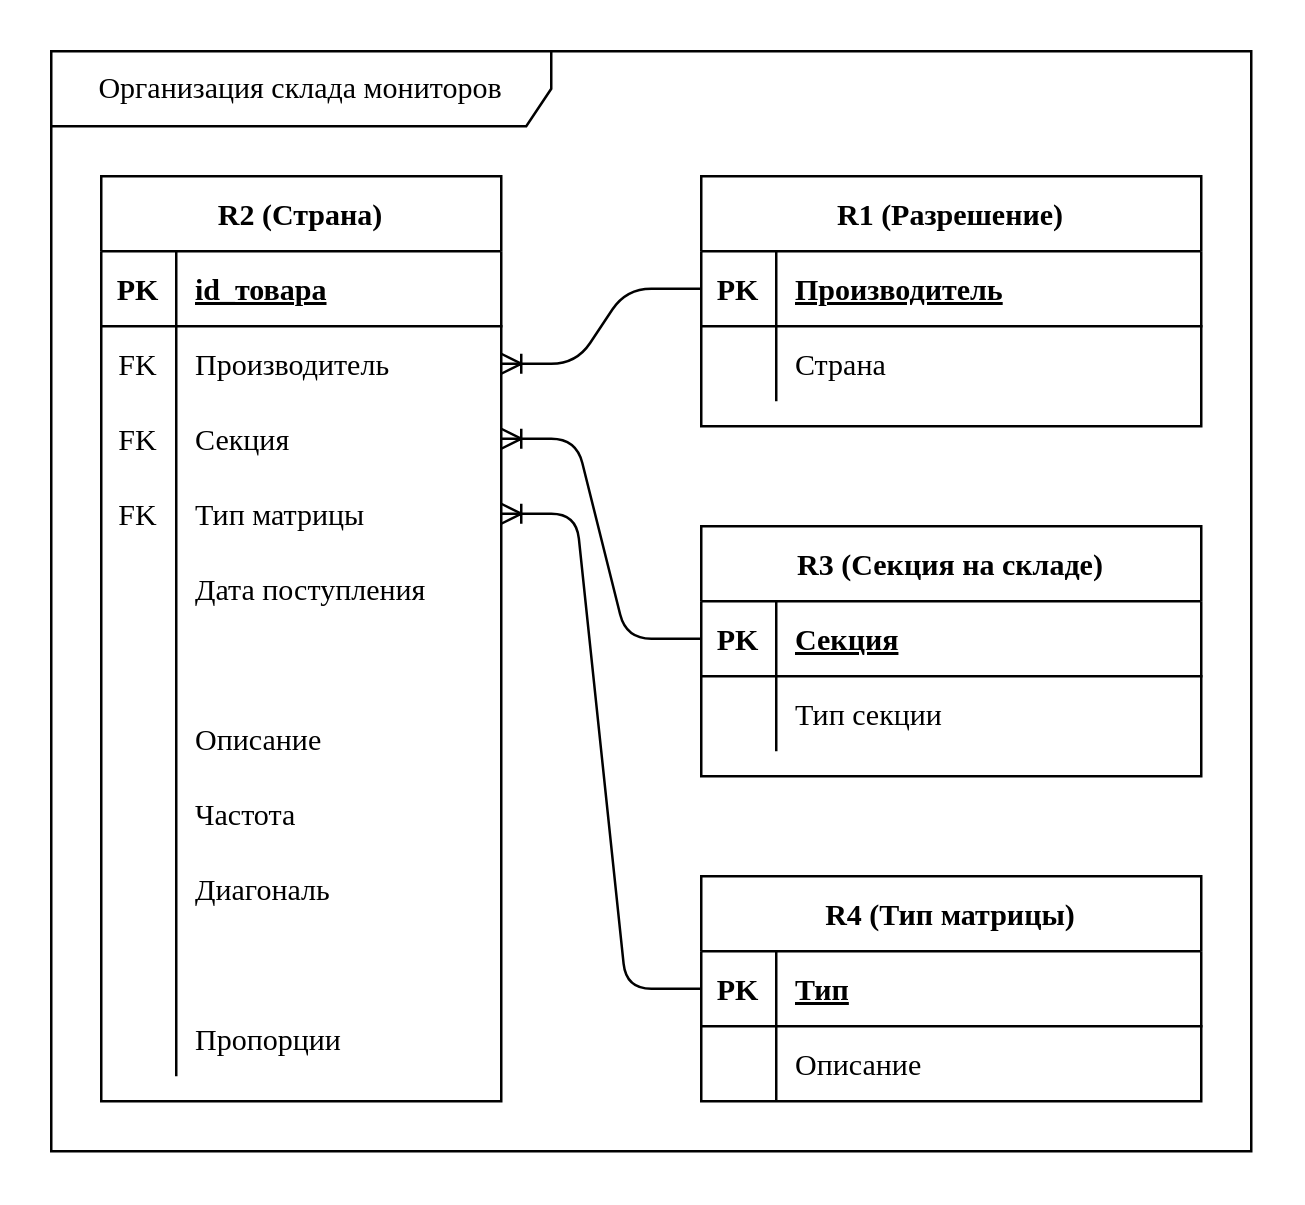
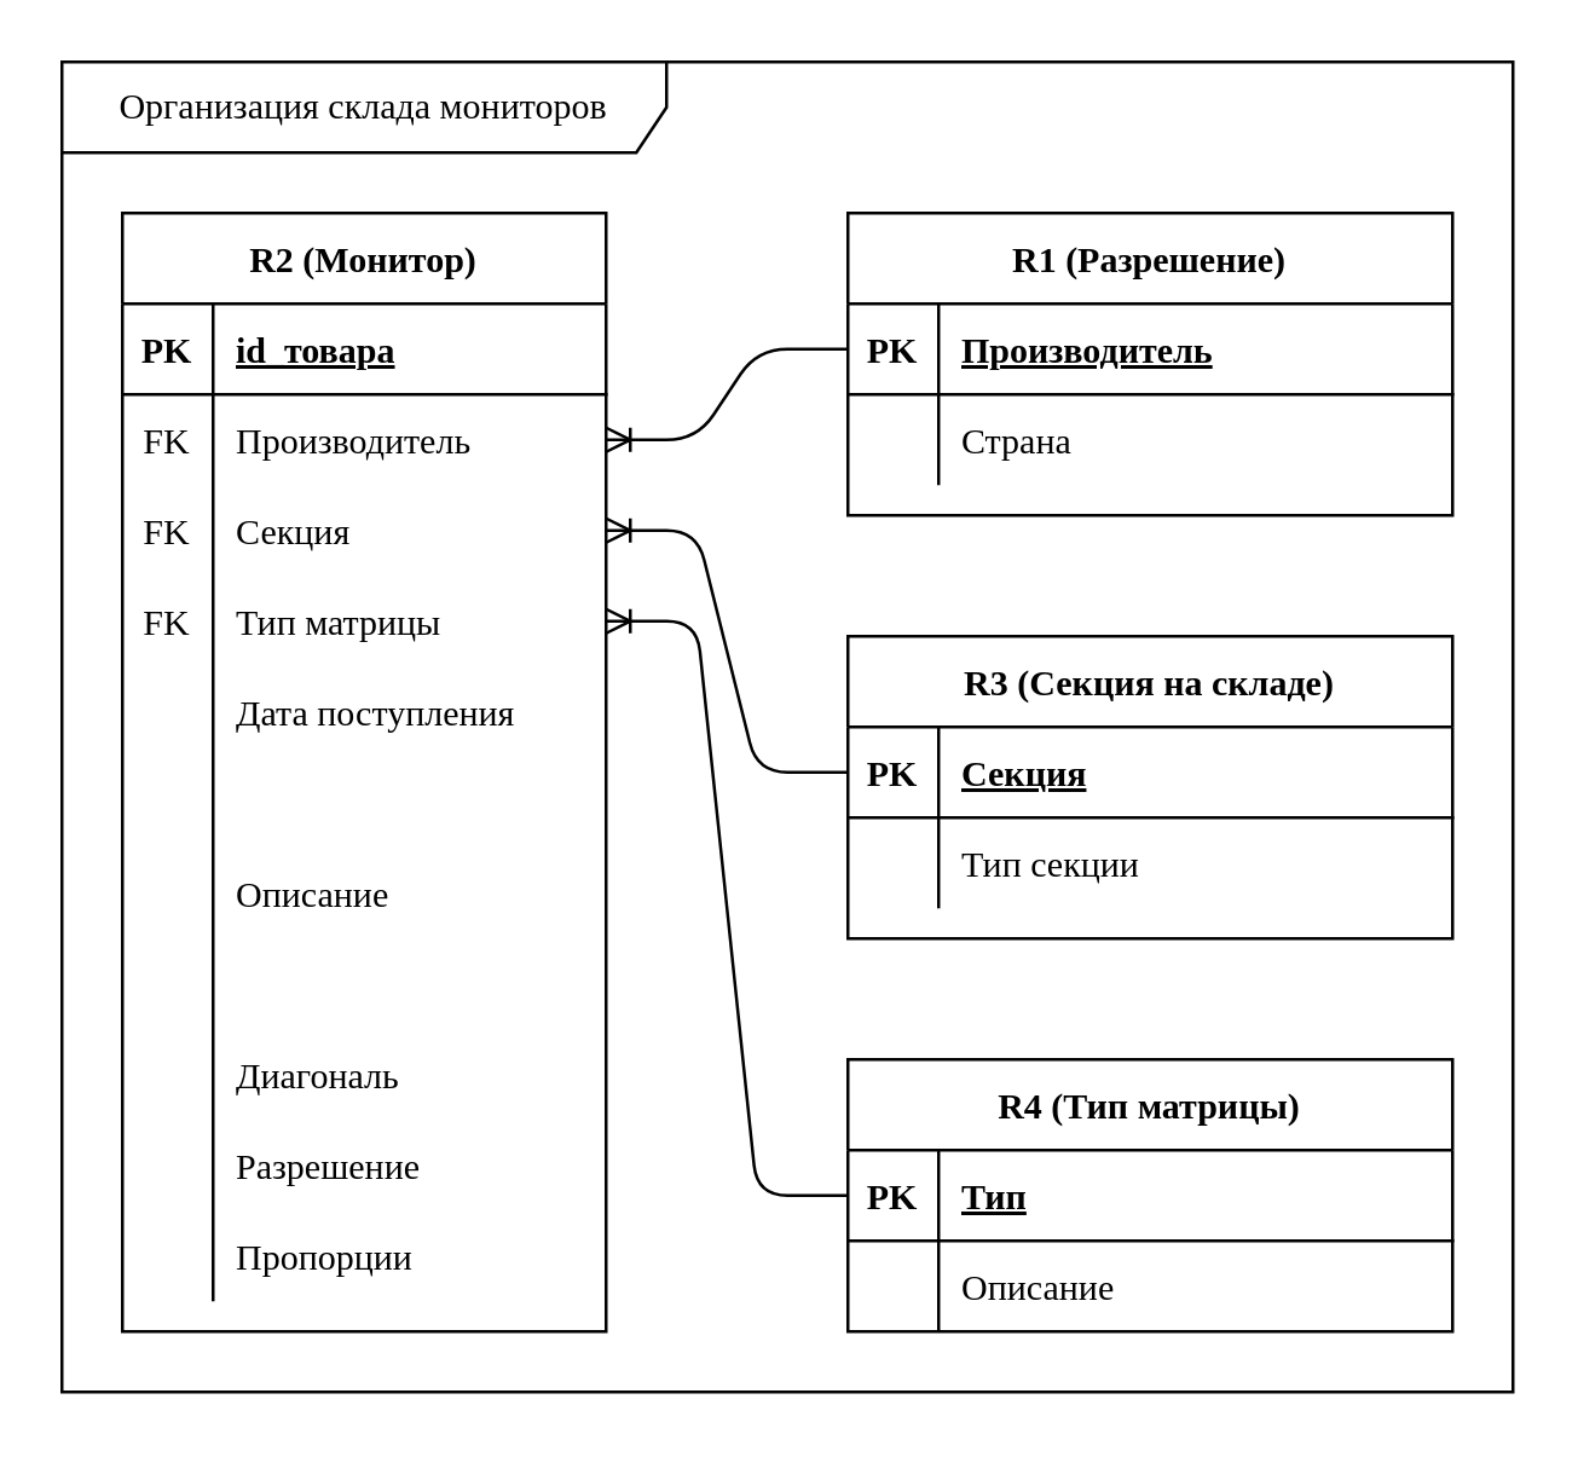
- <mxCell id="10" value="R2 (Страна)" style="shape=table;startSize=30;container=1;collapsible=1;childLayout=tableLayout;fixedRows=1;rowLines=0;fontStyle=1;align=center;resizeLast=1;fontFamily=Comic Sans MS;" parent="1" vertex="1"><mxGeometry x="40" y="70" width="160" height="370" as="geometry" /></mxCell>
+ <mxCell id="10" value="R2 (Монитор)" style="shape=table;startSize=30;container=1;collapsible=1;childLayout=tableLayout;fixedRows=1;rowLines=0;fontStyle=1;align=center;resizeLast=1;fontFamily=Comic Sans MS;" parent="1" vertex="1"><mxGeometry x="40" y="70" width="160" height="370" as="geometry" /></mxCell>
- <mxCell id="33" value="Частота" style="shape=partialRectangle;connectable=0;fillColor=none;top=0;left=0;bottom=0;right=0;align=left;spacingLeft=6;overflow=hidden;fontFamily=Comic Sans MS;" parent="31" vertex="1"><mxGeometry x="30" width="130" height="30" as="geometry" /></mxCell>
+ <mxCell id="39" value="Разрешение" style="shape=partialRectangle;connectable=0;fillColor=none;top=0;left=0;bottom=0;right=0;align=left;spacingLeft=6;overflow=hidden;fontFamily=Comic Sans MS;" parent="37" vertex="1"><mxGeometry x="30" width="130" height="30" as="geometry" /></mxCell>
